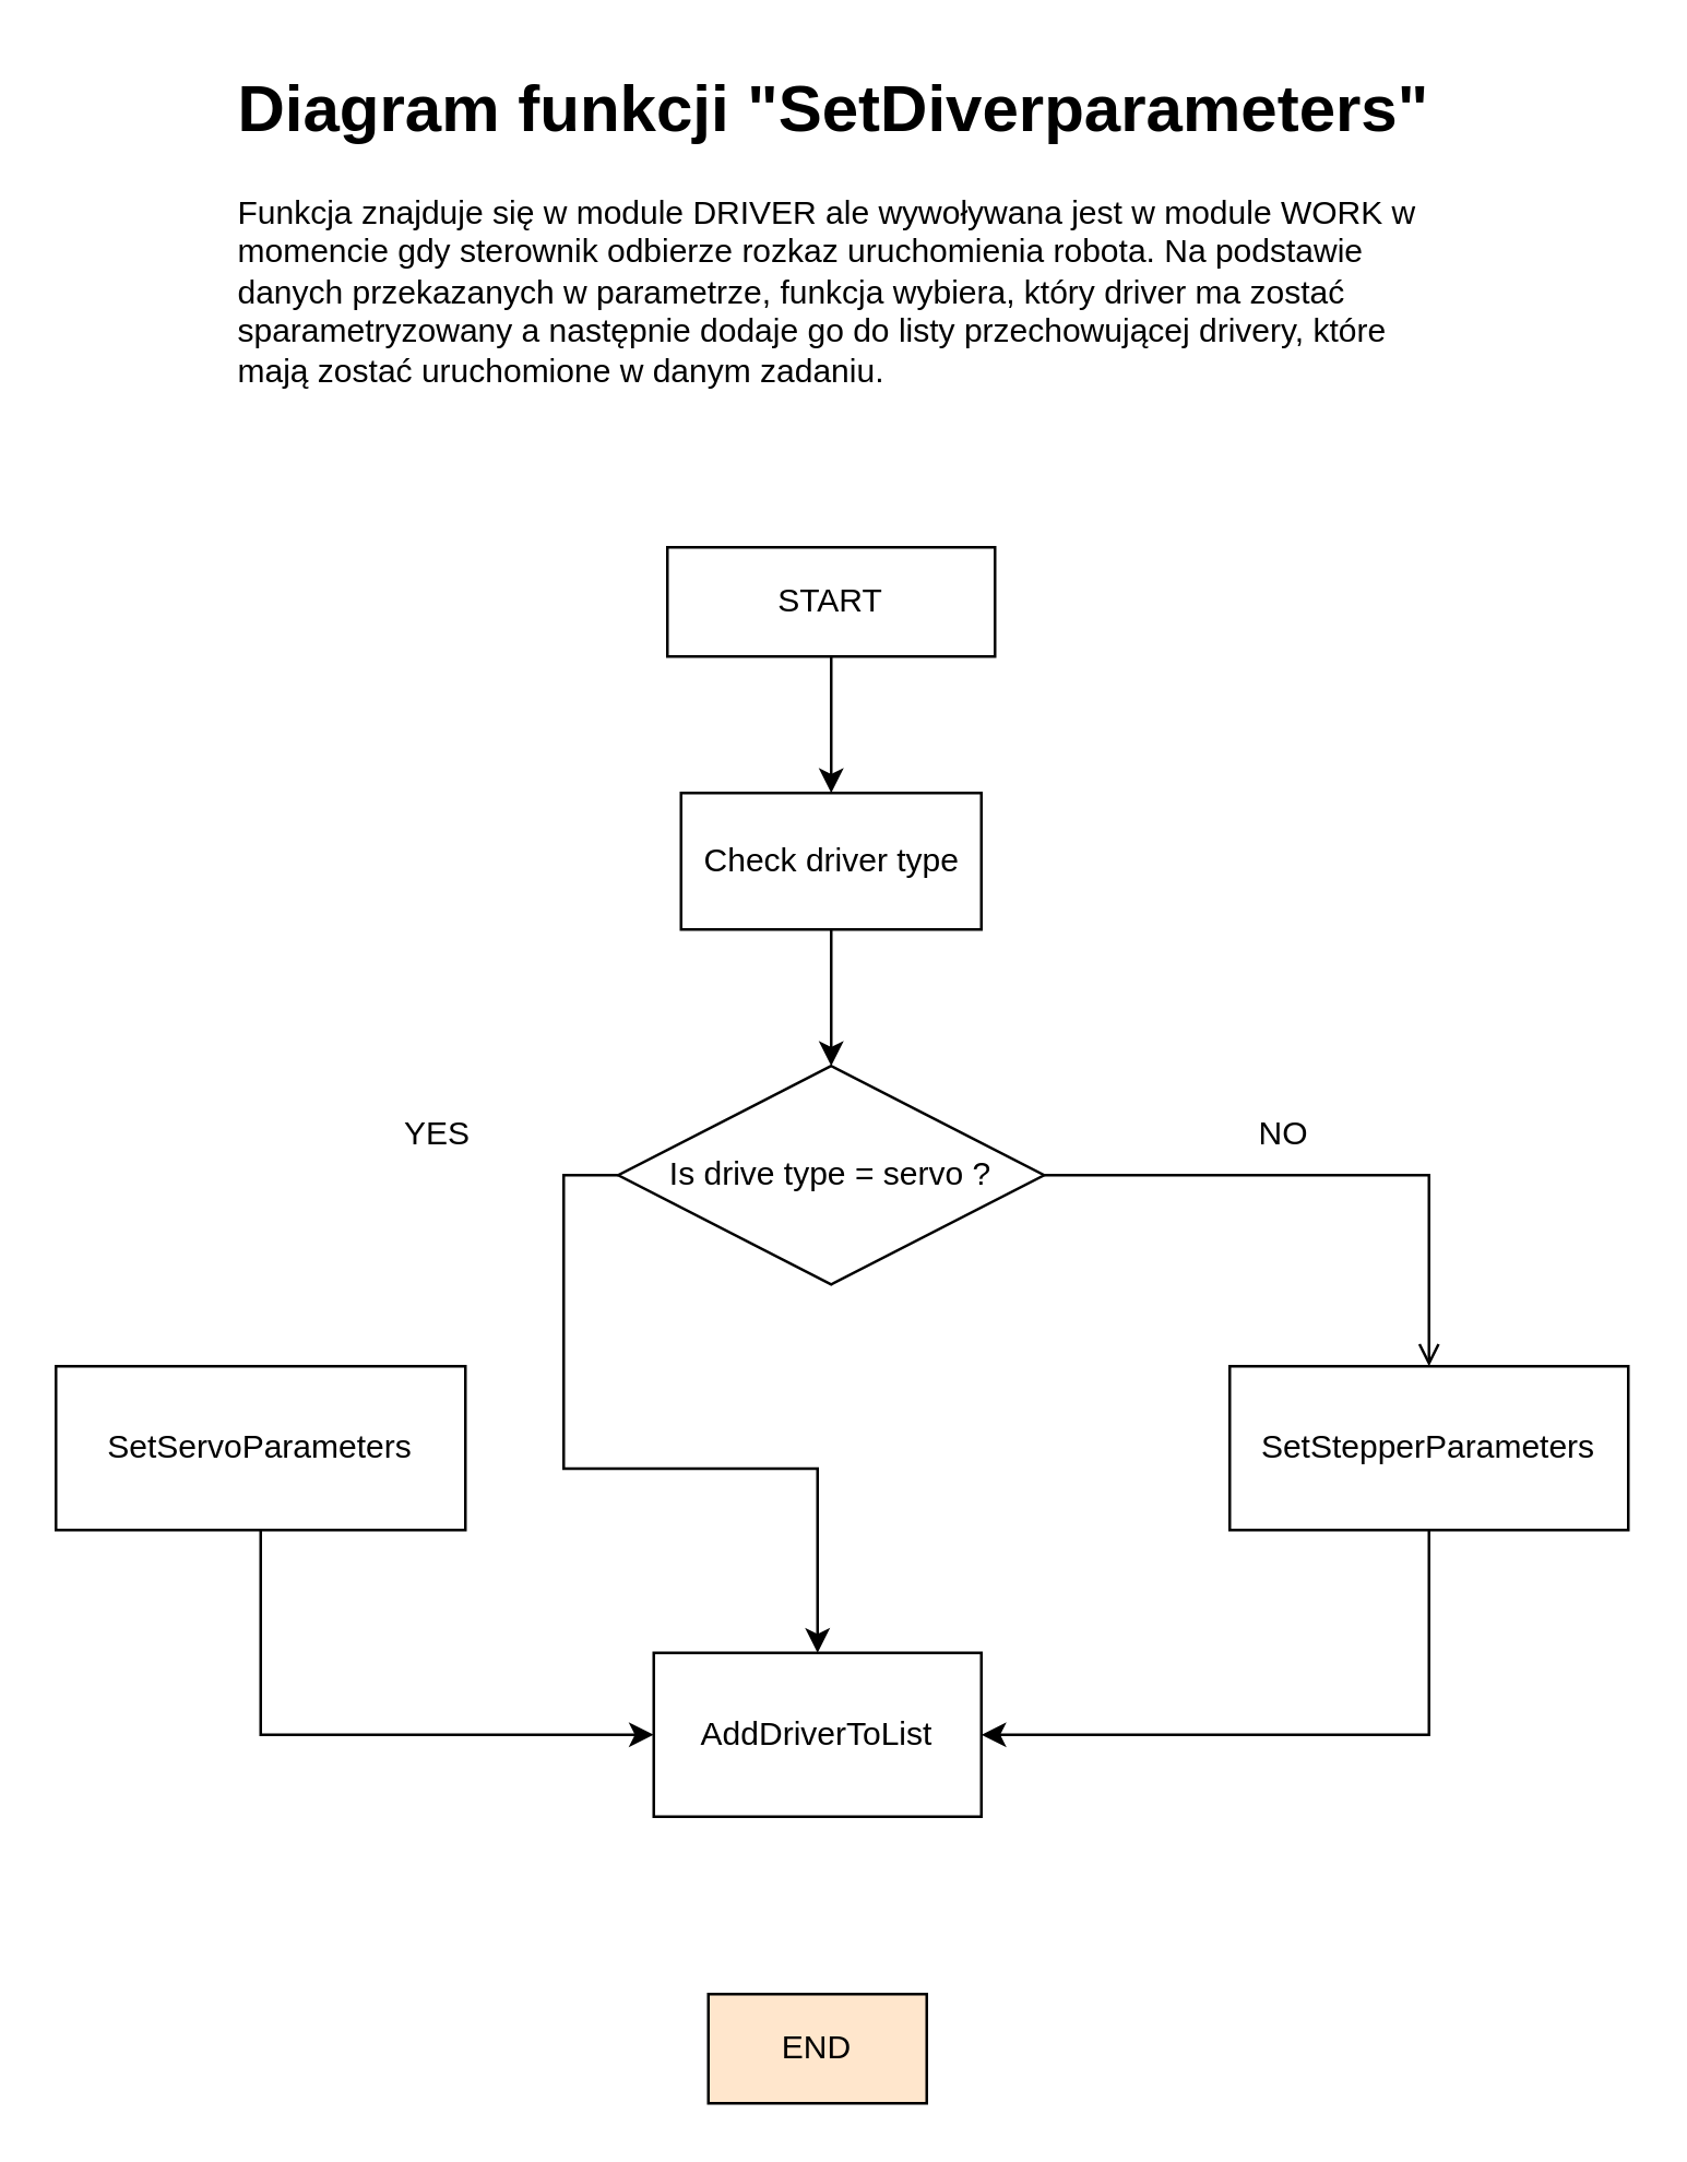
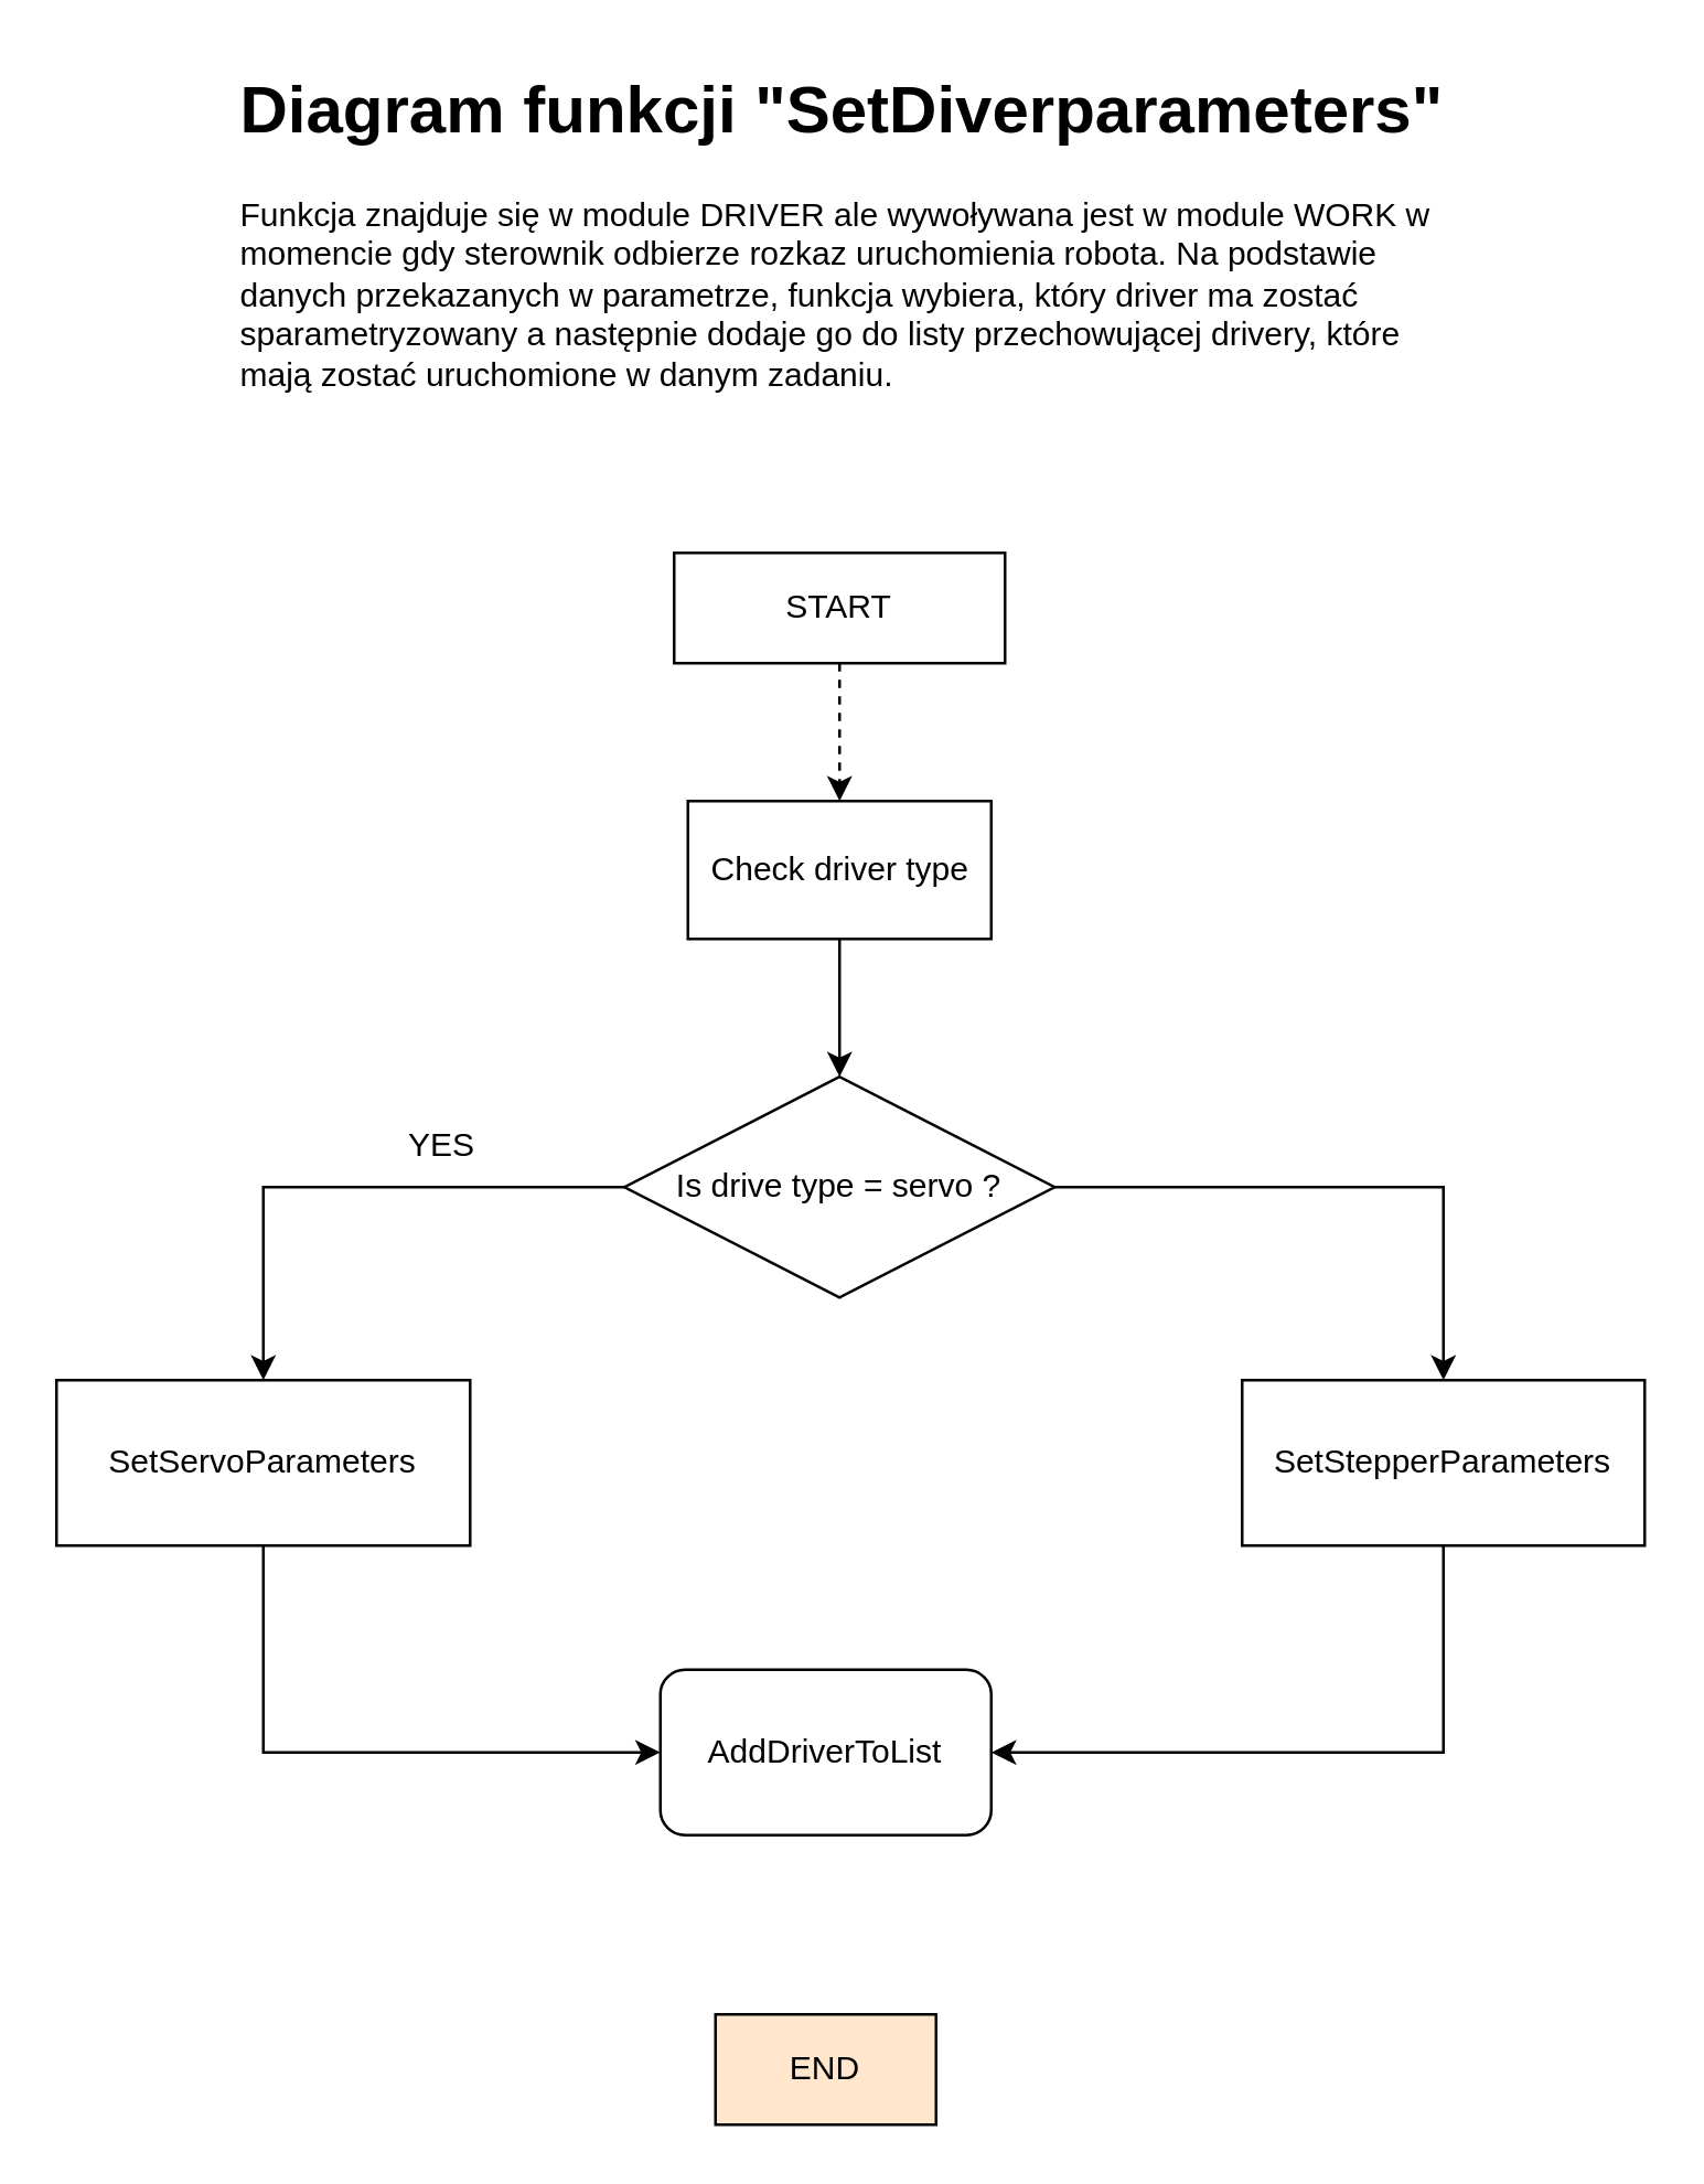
- <mxCell id="2" style="edgeStyle=orthogonalEdgeStyle;rounded=0;orthogonalLoop=1;jettySize=auto;html=1;exitX=0.5;exitY=1;exitDx=0;exitDy=0;entryX=0.5;entryY=0;entryDx=0;entryDy=0;" edge="1" parent="1" source="3" target="8"><mxGeometry relative="1" as="geometry" /></mxCell>
+ <mxCell id="2" style="edgeStyle=orthogonalEdgeStyle;rounded=0;orthogonalLoop=1;jettySize=auto;html=1;exitX=0.5;exitY=1;exitDx=0;exitDy=0;entryX=0.5;entryY=0;entryDx=0;entryDy=0;dashed=1;" edge="1" parent="1" source="3" target="8"><mxGeometry relative="1" as="geometry" /></mxCell>
- <mxCell id="14" value="NO" style="text;html=1;strokeColor=none;fillColor=none;align=center;verticalAlign=middle;whiteSpace=wrap;rounded=0;" vertex="1" parent="1"><mxGeometry x="440" y="400" width="60" height="30" as="geometry" /></mxCell>
- <mxCell id="5" style="edgeStyle=orthogonalEdgeStyle;rounded=0;orthogonalLoop=1;jettySize=auto;html=1;exitX=1;exitY=0.5;exitDx=0;exitDy=0;entryX=0.5;entryY=0;entryDx=0;entryDy=0;endArrow=open;" edge="1" parent="1" source="6" target="12"><mxGeometry relative="1" as="geometry" /></mxCell>
+ <mxCell id="5" style="edgeStyle=orthogonalEdgeStyle;rounded=0;orthogonalLoop=1;jettySize=auto;html=1;exitX=1;exitY=0.5;exitDx=0;exitDy=0;entryX=0.5;entryY=0;entryDx=0;entryDy=0;" edge="1" parent="1" source="6" target="12"><mxGeometry relative="1" as="geometry" /></mxCell>
- <mxCell id="4" style="edgeStyle=orthogonalEdgeStyle;rounded=0;orthogonalLoop=1;jettySize=auto;html=1;exitX=0;exitY=0.5;exitDx=0;exitDy=0;" edge="1" parent="1" source="6" target="15"><mxGeometry relative="1" as="geometry" /></mxCell>
+ <mxCell id="4" style="edgeStyle=orthogonalEdgeStyle;rounded=0;orthogonalLoop=1;jettySize=auto;html=1;exitX=0;exitY=0.5;exitDx=0;exitDy=0;entryX=0.5;entryY=0;entryDx=0;entryDy=0;" edge="1" parent="1" source="6" target="10"><mxGeometry relative="1" as="geometry" /></mxCell>
- <mxCell id="15" value="AddDriverToList" style="rounded=0;whiteSpace=wrap;html=1;" vertex="1" parent="1"><mxGeometry x="239" y="605" width="120" height="60" as="geometry" /></mxCell>
+ <mxCell id="15" value="AddDriverToList" style="whiteSpace=wrap;html=1;rounded=1;" vertex="1" parent="1"><mxGeometry x="239" y="605" width="120" height="60" as="geometry" /></mxCell>
